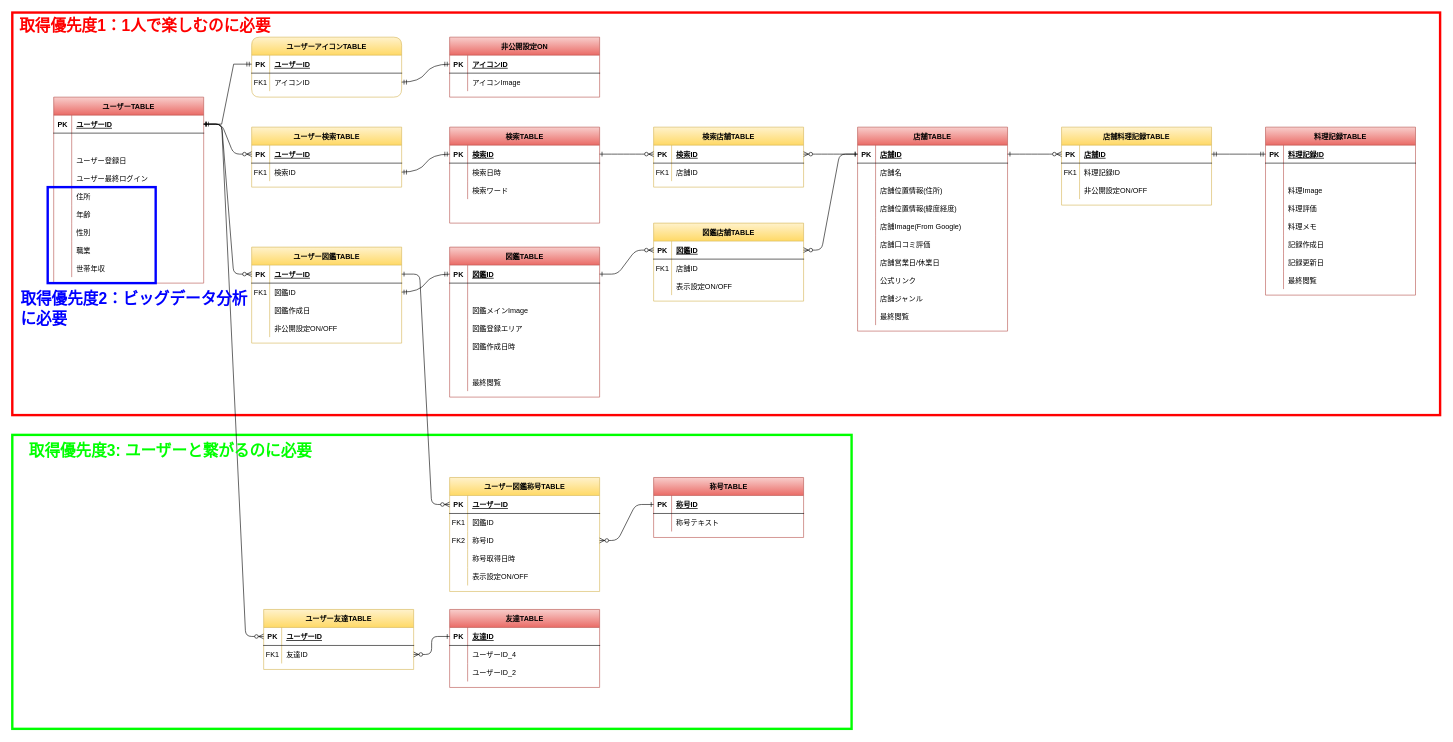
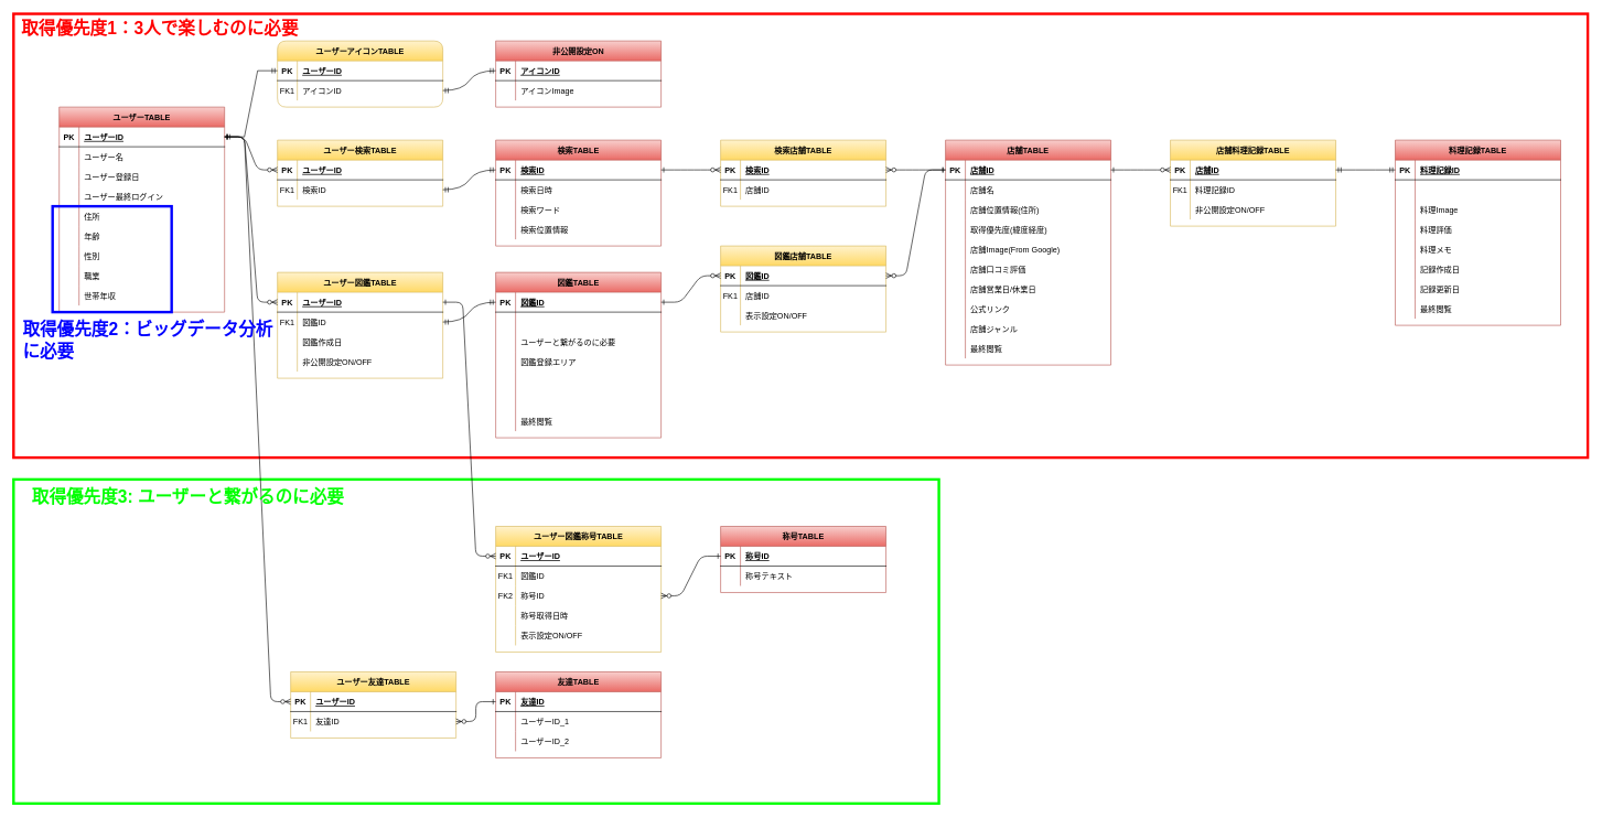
- <mxCell id="237" value="取得優先度1：1人で楽しむのに必要" style="text;html=1;strokeColor=none;fillColor=none;align=left;verticalAlign=middle;whiteSpace=wrap;rounded=0;fontSize=26;fontColor=#ff0000;fontStyle=1" vertex="1" parent="1"><mxGeometry x="30" y="27" width="493" height="30" as="geometry" /></mxCell>
+ <mxCell id="237" value="取得優先度1：3人で楽しむのに必要" style="text;html=1;strokeColor=none;fillColor=none;align=left;verticalAlign=middle;whiteSpace=wrap;rounded=0;fontSize=26;fontColor=#ff0000;fontStyle=1" vertex="1" parent="1"><mxGeometry x="30" y="27" width="493" height="30" as="geometry" /></mxCell>
+ <mxCell id="10" value="ユーザー名" style="shape=partialRectangle;overflow=hidden;connectable=0;fillColor=none;top=0;left=0;bottom=0;right=0;align=left;spacingLeft=6;" vertex="1" parent="8"><mxGeometry x="30" width="220" height="30" as="geometry"><mxRectangle width="220" height="30" as="alternateBounds" /></mxGeometry></mxCell>
+ <mxCell id="79" value="検索位置情報" style="shape=partialRectangle;overflow=hidden;connectable=0;fillColor=none;top=0;left=0;bottom=0;right=0;align=left;spacingLeft=6;" vertex="1" parent="77"><mxGeometry x="30" width="220" height="30" as="geometry"><mxRectangle width="220" height="30" as="alternateBounds" /></mxGeometry></mxCell>
- <mxCell id="136" value="店舗位置情報(緯度経度)" style="shape=partialRectangle;overflow=hidden;connectable=0;fillColor=none;top=0;left=0;bottom=0;right=0;align=left;spacingLeft=6;" vertex="1" parent="134"><mxGeometry x="30" width="220" height="30" as="geometry"><mxRectangle width="220" height="30" as="alternateBounds" /></mxGeometry></mxCell>
+ <mxCell id="136" value="取得優先度(緯度経度)" style="shape=partialRectangle;overflow=hidden;connectable=0;fillColor=none;top=0;left=0;bottom=0;right=0;align=left;spacingLeft=6;" vertex="1" parent="134"><mxGeometry x="30" width="220" height="30" as="geometry"><mxRectangle width="220" height="30" as="alternateBounds" /></mxGeometry></mxCell>
- <mxCell id="97" value="図鑑メインImage" style="shape=partialRectangle;overflow=hidden;connectable=0;fillColor=none;top=0;left=0;bottom=0;right=0;align=left;spacingLeft=6;" vertex="1" parent="95"><mxGeometry x="30" width="220" height="30" as="geometry"><mxRectangle width="220" height="30" as="alternateBounds" /></mxGeometry></mxCell>
+ <mxCell id="97" value="ユーザーと繋がるのに必要" style="shape=partialRectangle;overflow=hidden;connectable=0;fillColor=none;top=0;left=0;bottom=0;right=0;align=left;spacingLeft=6;" vertex="1" parent="95"><mxGeometry x="30" width="220" height="30" as="geometry"><mxRectangle width="220" height="30" as="alternateBounds" /></mxGeometry></mxCell>
- <mxCell id="103" value="図鑑作成日時" style="shape=partialRectangle;overflow=hidden;connectable=0;fillColor=none;top=0;left=0;bottom=0;right=0;align=left;spacingLeft=6;" vertex="1" parent="101"><mxGeometry x="30" width="220" height="30" as="geometry"><mxRectangle width="220" height="30" as="alternateBounds" /></mxGeometry></mxCell>
- <mxCell id="54" value="ユーザーID_4" style="shape=partialRectangle;overflow=hidden;connectable=0;fillColor=none;top=0;left=0;bottom=0;right=0;align=left;spacingLeft=6;" vertex="1" parent="52"><mxGeometry x="30" width="220" height="30" as="geometry"><mxRectangle width="220" height="30" as="alternateBounds" /></mxGeometry></mxCell>
+ <mxCell id="54" value="ユーザーID_1" style="shape=partialRectangle;overflow=hidden;connectable=0;fillColor=none;top=0;left=0;bottom=0;right=0;align=left;spacingLeft=6;" vertex="1" parent="52"><mxGeometry x="30" width="220" height="30" as="geometry"><mxRectangle width="220" height="30" as="alternateBounds" /></mxGeometry></mxCell>
